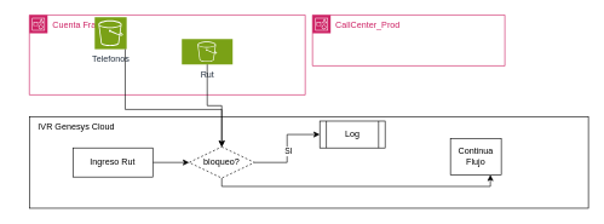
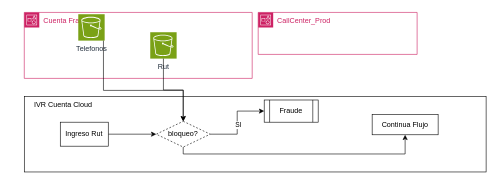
- <mxCell id="14" value="Rut" style="sketch=0;points=[[0,0,0],[0.25,0,0],[0.5,0,0],[0.75,0,0],[1,0,0],[0,1,0],[0.25,1,0],[0.5,1,0],[0.75,1,0],[1,1,0],[0,0.25,0],[0,0.5,0],[0,0.75,0],[1,0.25,0],[1,0.5,0],[1,0.75,0]];outlineConnect=0;fontColor=#232F3E;fillColor=#7AA116;strokeColor=#ffffff;dashed=0;verticalLabelPosition=bottom;verticalAlign=top;align=center;html=1;fontSize=12;fontStyle=0;aspect=fixed;shape=mxgraph.aws4.resourceIcon;resIcon=mxgraph.aws4.s3;" vertex="1" parent="12"><mxGeometry x="210" y="33" width="70" height="35" as="geometry" /></mxCell>
+ <mxCell id="14" value="Rut" style="sketch=0;points=[[0,0,0],[0.25,0,0],[0.5,0,0],[0.75,0,0],[1,0,0],[0,1,0],[0.25,1,0],[0.5,1,0],[0.75,1,0],[1,1,0],[0,0.25,0],[0,0.5,0],[0,0.75,0],[1,0.25,0],[1,0.5,0],[1,0.75,0]];outlineConnect=0;fontColor=#232F3E;fillColor=#7AA116;strokeColor=#ffffff;dashed=0;verticalLabelPosition=bottom;verticalAlign=top;align=center;html=1;fontSize=12;fontStyle=0;aspect=fixed;shape=mxgraph.aws4.resourceIcon;resIcon=mxgraph.aws4.s3;" vertex="1" parent="12"><mxGeometry x="210" y="33" width="44" height="44" as="geometry" /></mxCell>
- <mxCell id="9" value="IVR Genesys Cloud" style="text;html=1;strokeColor=none;fillColor=none;align=center;verticalAlign=middle;whiteSpace=wrap;rounded=0;" vertex="1" parent="1"><mxGeometry x="20" y="160" width="170" height="30" as="geometry" /></mxCell>
+ <mxCell id="9" value="IVR Cuenta Cloud" style="text;html=1;strokeColor=none;fillColor=none;align=center;verticalAlign=middle;whiteSpace=wrap;rounded=0;" vertex="1" parent="1"><mxGeometry x="20" y="160" width="170" height="30" as="geometry" /></mxCell>
- <mxCell id="10" value="Log" style="shape=process;whiteSpace=wrap;html=1;backgroundOutline=1;" vertex="1" parent="1"><mxGeometry x="440" y="166" width="90" height="37" as="geometry" /></mxCell>
+ <mxCell id="10" value="Fraude" style="shape=process;whiteSpace=wrap;html=1;backgroundOutline=1;" vertex="1" parent="1"><mxGeometry x="440" y="166" width="90" height="37" as="geometry" /></mxCell>
- <mxCell id="11" value="Continua Flujo" style="rounded=0;whiteSpace=wrap;html=1;" vertex="1" parent="1"><mxGeometry x="620" y="190" width="70" height="50" as="geometry" /></mxCell>
+ <mxCell id="11" value="Continua Flujo" style="rounded=0;whiteSpace=wrap;html=1;" vertex="1" parent="1"><mxGeometry x="620" y="190" width="110" height="34" as="geometry" /></mxCell>
- <mxCell id="8" value="Ingreso Rut" style="rounded=0;whiteSpace=wrap;html=1;" vertex="1" parent="1"><mxGeometry x="100" y="203" width="110" height="40" as="geometry" /></mxCell>
+ <mxCell id="8" value="Ingreso Rut" style="rounded=0;whiteSpace=wrap;html=1;" vertex="1" parent="1"><mxGeometry x="100" y="203" width="80" height="40" as="geometry" /></mxCell>
